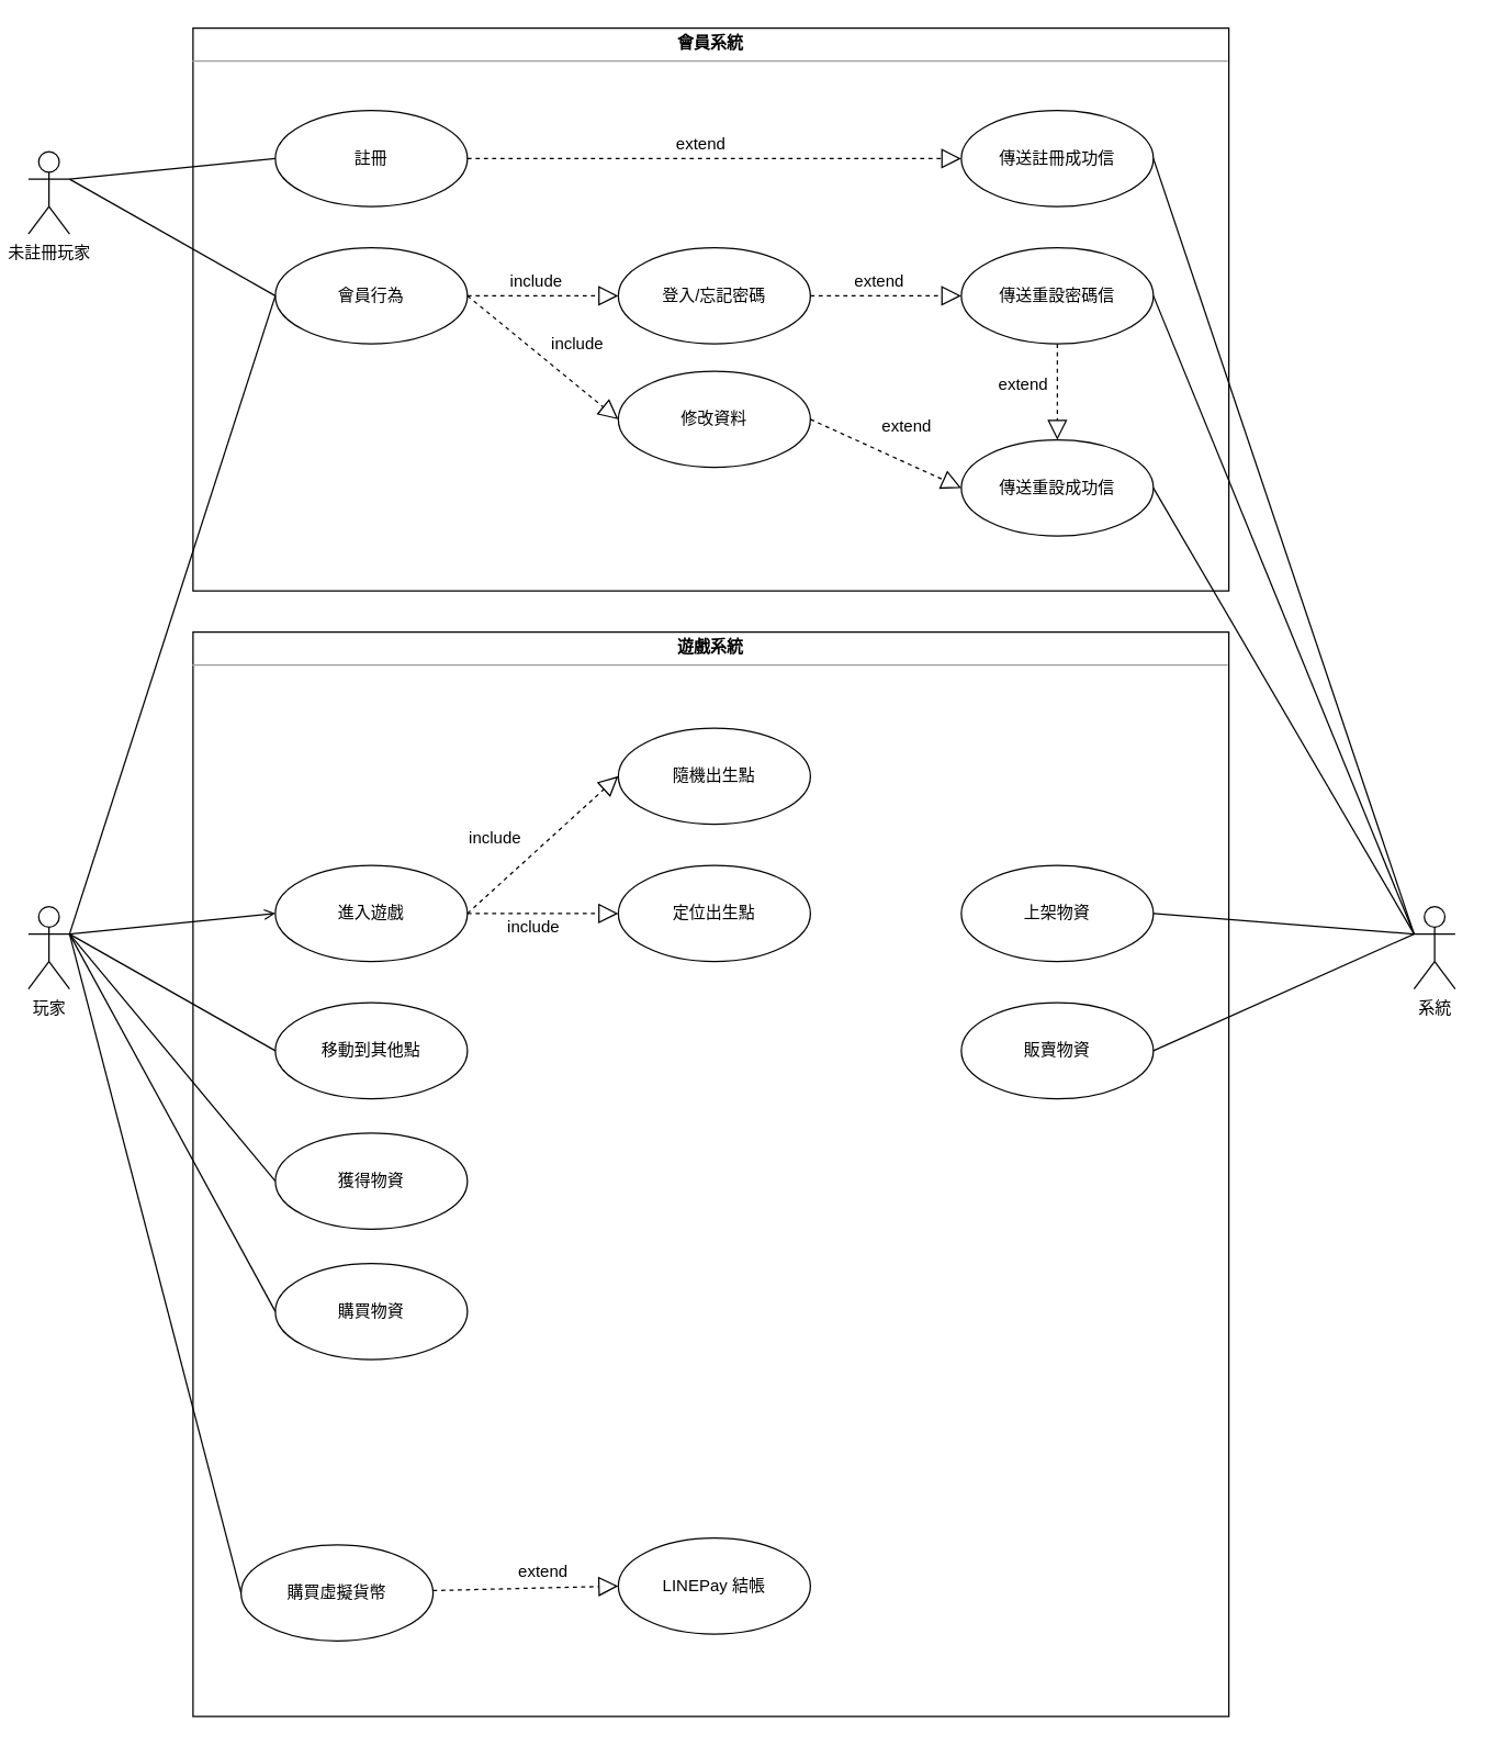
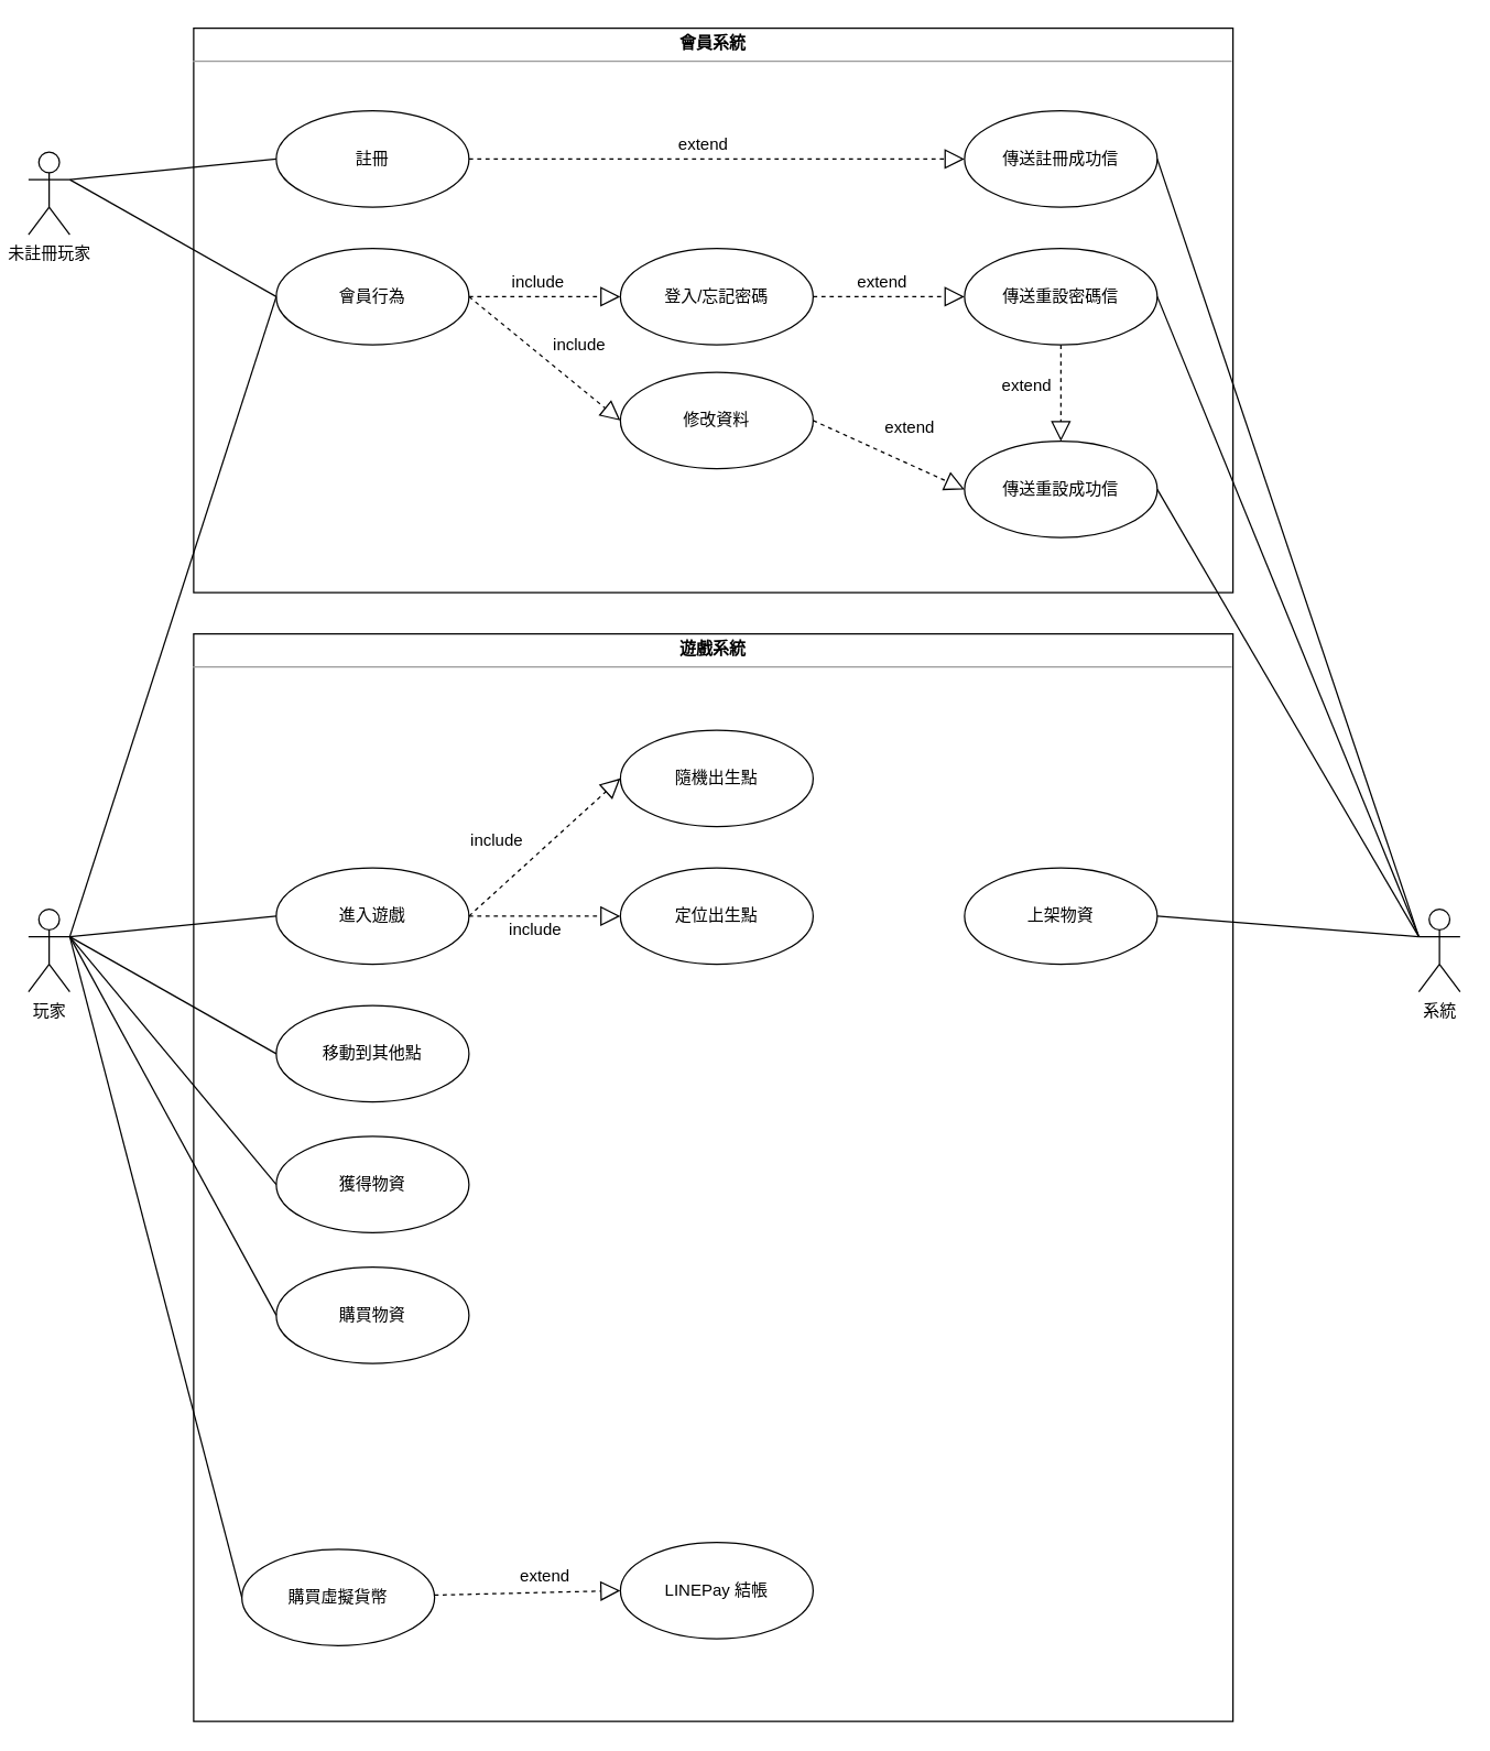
- <mxCell id="46" value="" style="endArrow=open;html=1;entryX=0;entryY=0.5;entryDx=0;entryDy=0;exitX=1;exitY=0.333;exitDx=0;exitDy=0;exitPerimeter=0;" parent="1" source="29" target="32" edge="1"><mxGeometry width="50" height="50" relative="1" as="geometry"><mxPoint x="10" y="1150" as="sourcePoint" /><mxPoint x="60" y="1100" as="targetPoint" /></mxGeometry></mxCell>
+ <mxCell id="46" value="" style="endArrow=none;html=1;entryX=0;entryY=0.5;entryDx=0;entryDy=0;exitX=1;exitY=0.333;exitDx=0;exitDy=0;exitPerimeter=0;" parent="1" source="29" target="32" edge="1"><mxGeometry width="50" height="50" relative="1" as="geometry"><mxPoint x="10" y="1150" as="sourcePoint" /><mxPoint x="60" y="1100" as="targetPoint" /></mxGeometry></mxCell>
- <mxCell id="52" value="" style="endArrow=none;html=1;exitX=1;exitY=0.5;exitDx=0;exitDy=0;entryX=0;entryY=0.333;entryDx=0;entryDy=0;entryPerimeter=0;" parent="1" source="51" target="8" edge="1"><mxGeometry width="50" height="50" relative="1" as="geometry"><mxPoint x="910" y="720" as="sourcePoint" /><mxPoint x="1010" y="130" as="targetPoint" /></mxGeometry></mxCell>
- <mxCell id="51" value="販賣物資" style="ellipse;whiteSpace=wrap;html=1;align=center;" parent="1" vertex="1"><mxGeometry x="700" y="730" width="140" height="70" as="geometry" /></mxCell>
